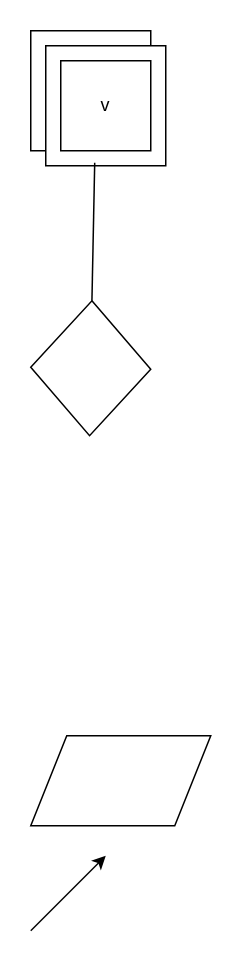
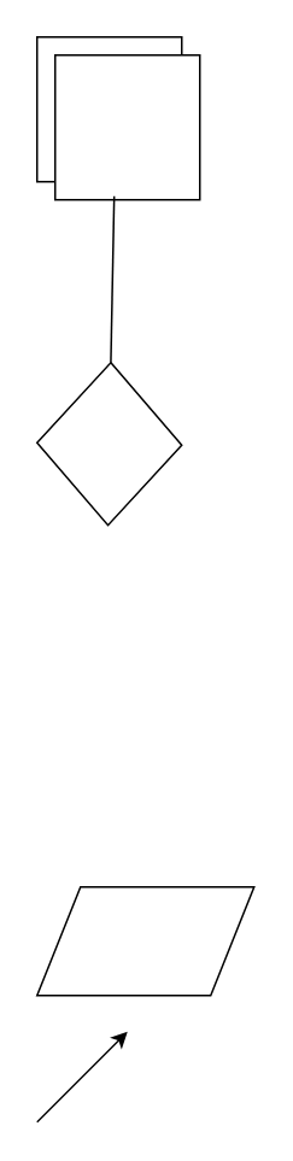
- <mxCell id="5" value="v" parent="1" style="whiteSpace=wrap;html=1;aspect=fixed;" vertex="1"><mxGeometry as="geometry" x="40" y="40" width="60" height="60" /></mxCell>
